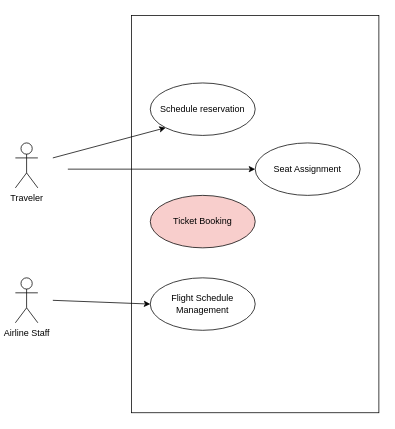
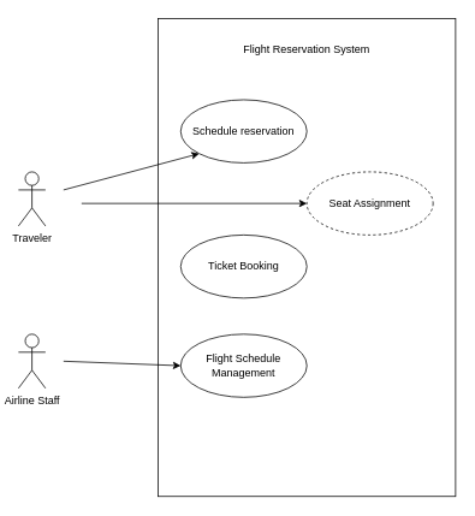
+ <mxCell id="4" value="Flight Reservation System" style="text;html=1;strokeColor=none;fillColor=none;align=center;verticalAlign=middle;whiteSpace=wrap;rounded=0;" parent="1" vertex="1"><mxGeometry x="260" y="40" width="160" height="30" as="geometry" /></mxCell>
- <mxCell id="5" value="Seat Assignment" style="ellipse;whiteSpace=wrap;html=1;" parent="1" vertex="1"><mxGeometry x="340" y="190" width="140" height="70" as="geometry" /></mxCell>
+ <mxCell id="5" value="Seat Assignment" style="ellipse;whiteSpace=wrap;html=1;dashed=1;" parent="1" vertex="1"><mxGeometry x="340" y="190" width="140" height="70" as="geometry" /></mxCell>
- <mxCell id="12" value="Ticket Booking" style="ellipse;whiteSpace=wrap;html=1;fillColor=#f8cecc;" vertex="1" parent="1"><mxGeometry x="200" y="260" width="140" height="70" as="geometry" /></mxCell>
+ <mxCell id="12" value="Ticket Booking" style="ellipse;whiteSpace=wrap;html=1;" vertex="1" parent="1"><mxGeometry x="200" y="260" width="140" height="70" as="geometry" /></mxCell>
